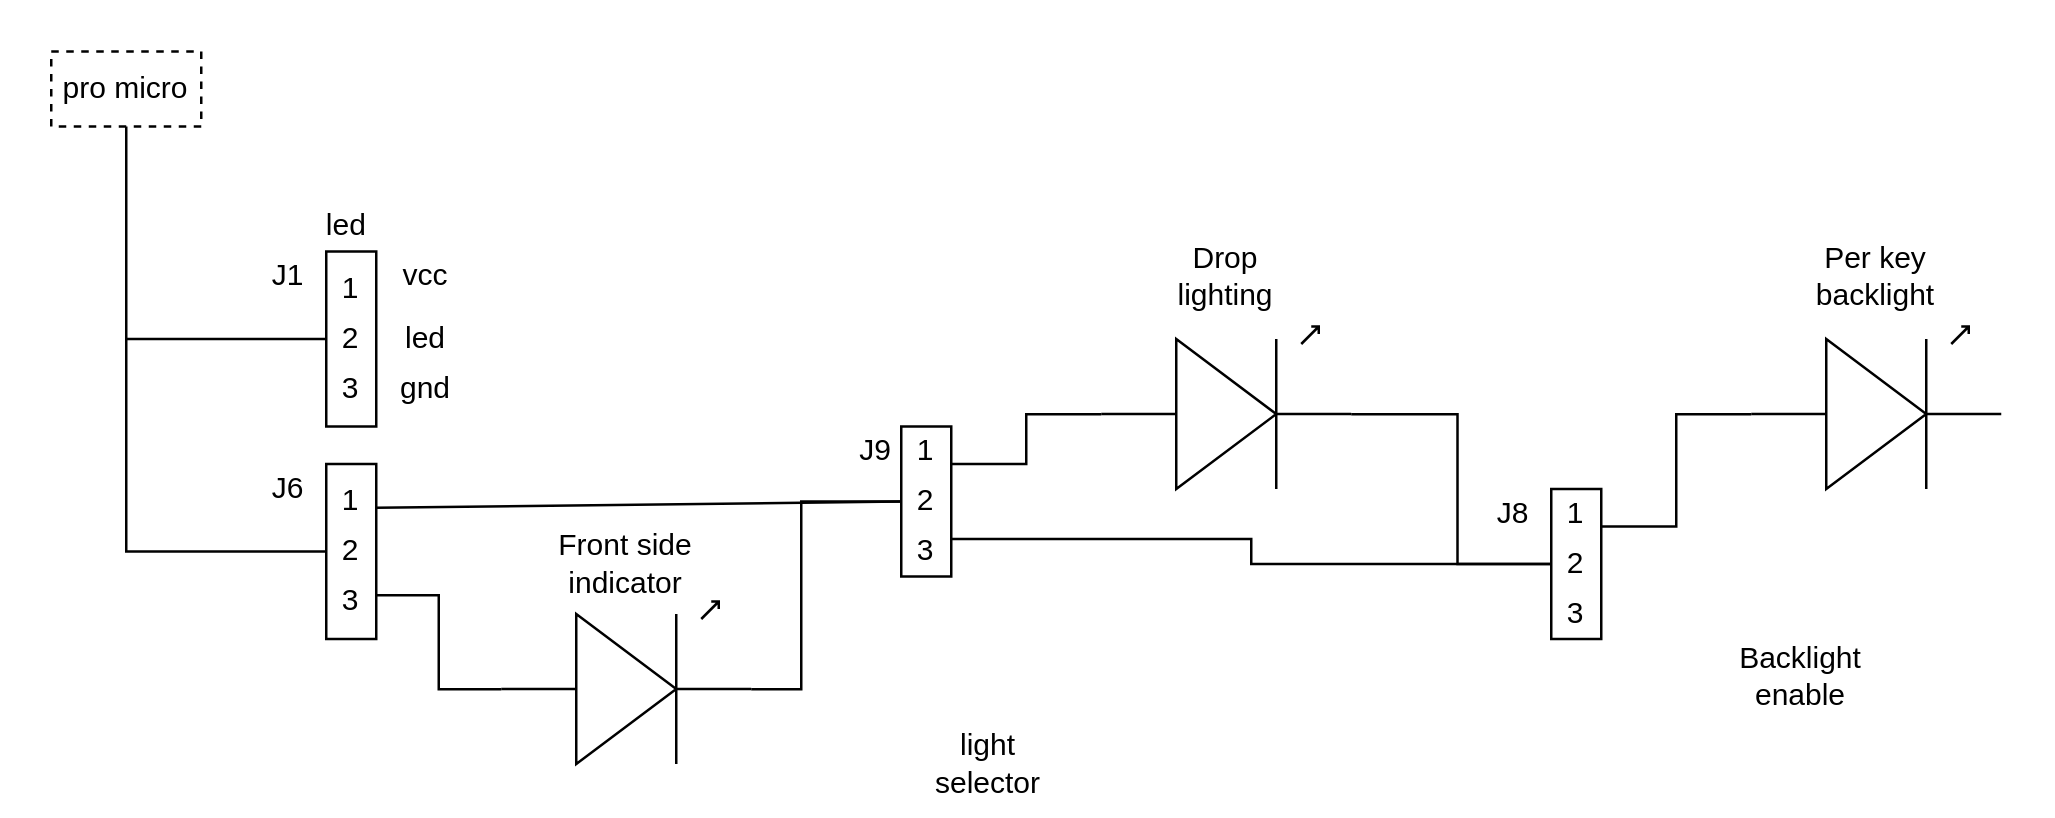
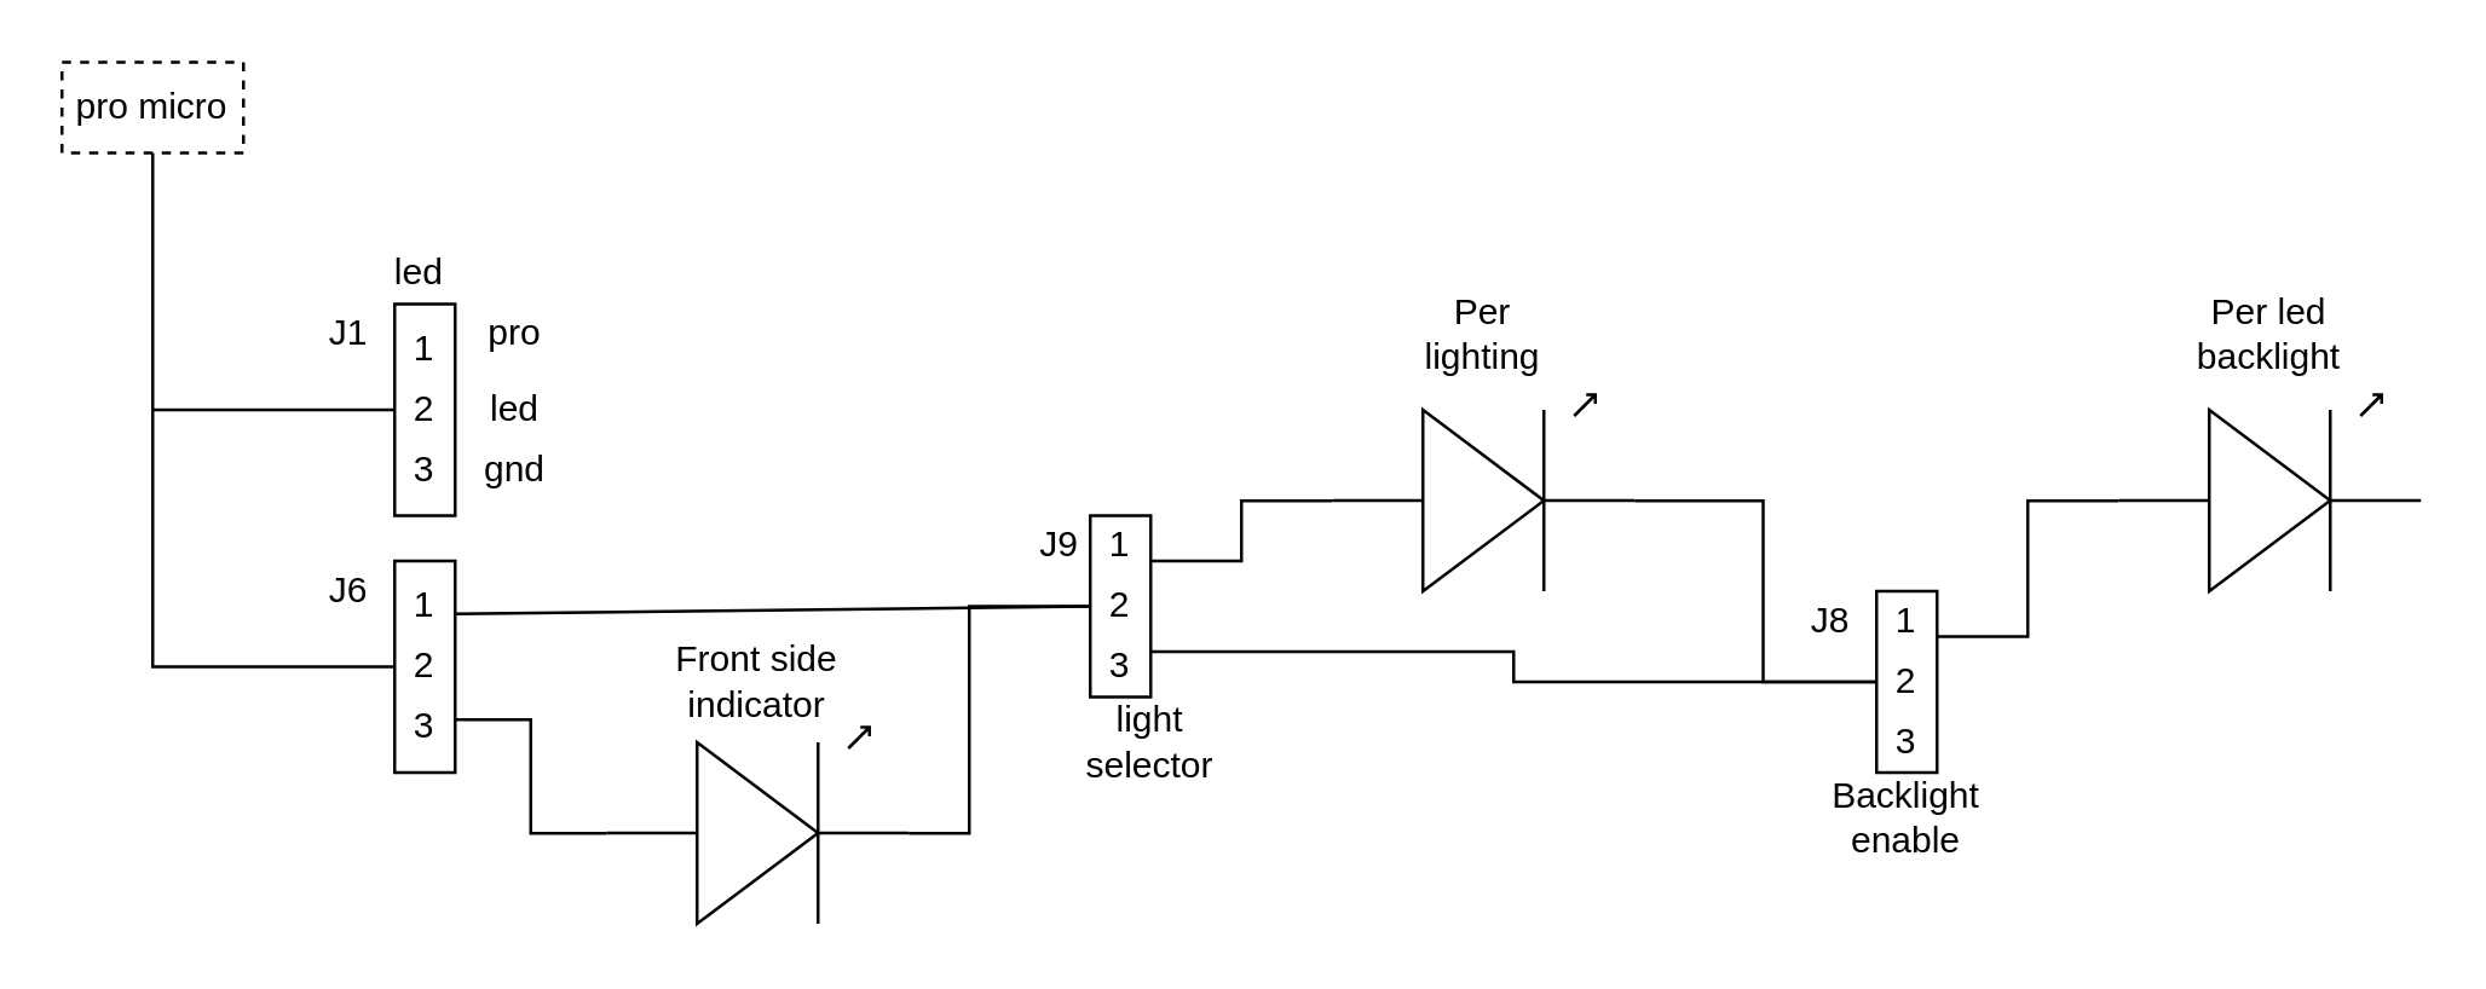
- <mxCell id="28" value="vcc" style="text;html=1;strokeColor=none;fillColor=none;align=center;verticalAlign=middle;whiteSpace=wrap;rounded=0;" parent="1" vertex="1"><mxGeometry x="150" y="100" width="40" height="20" as="geometry" /></mxCell>
+ <mxCell id="28" value="pro" style="text;html=1;strokeColor=none;fillColor=none;align=center;verticalAlign=middle;whiteSpace=wrap;rounded=0;" parent="1" vertex="1"><mxGeometry x="150" y="100" width="40" height="20" as="geometry" /></mxCell>
- <mxCell id="20" value="Drop lighting" style="text;html=1;strokeColor=none;fillColor=none;align=center;verticalAlign=middle;whiteSpace=wrap;rounded=0;" parent="1" vertex="1"><mxGeometry x="470" y="100" width="40" height="20" as="geometry" /></mxCell>
+ <mxCell id="20" value="Per lighting" style="text;html=1;strokeColor=none;fillColor=none;align=center;verticalAlign=middle;whiteSpace=wrap;rounded=0;" parent="1" vertex="1"><mxGeometry x="470" y="100" width="40" height="20" as="geometry" /></mxCell>
- <mxCell id="43" value="Per key backlight" style="text;html=1;strokeColor=none;fillColor=none;align=center;verticalAlign=middle;whiteSpace=wrap;rounded=0;" parent="1" vertex="1"><mxGeometry x="705" y="100" width="90" height="20" as="geometry" /></mxCell>
+ <mxCell id="43" value="Per led backlight" style="text;html=1;strokeColor=none;fillColor=none;align=center;verticalAlign=middle;whiteSpace=wrap;rounded=0;" parent="1" vertex="1"><mxGeometry x="705" y="100" width="90" height="20" as="geometry" /></mxCell>
- <mxCell id="23" value="Backlight enable" style="text;html=1;strokeColor=none;fillColor=none;align=center;verticalAlign=middle;whiteSpace=wrap;rounded=0;" parent="1" vertex="1"><mxGeometry x="700" y="260" width="40" height="20" as="geometry" /></mxCell>
+ <mxCell id="23" value="Backlight enable" style="text;html=1;strokeColor=none;fillColor=none;align=center;verticalAlign=middle;whiteSpace=wrap;rounded=0;" parent="1" vertex="1"><mxGeometry x="610" y="260" width="40" height="20" as="geometry" /></mxCell>
- <mxCell id="19" value="light selector" style="text;html=1;strokeColor=none;fillColor=none;align=center;verticalAlign=middle;whiteSpace=wrap;rounded=0;" parent="1" vertex="1"><mxGeometry x="365" y="295" width="60" height="20" as="geometry" /></mxCell>
+ <mxCell id="19" value="light selector" style="text;html=1;strokeColor=none;fillColor=none;align=center;verticalAlign=middle;whiteSpace=wrap;rounded=0;" parent="1" vertex="1"><mxGeometry x="350" y="235" width="60" height="20" as="geometry" /></mxCell>
